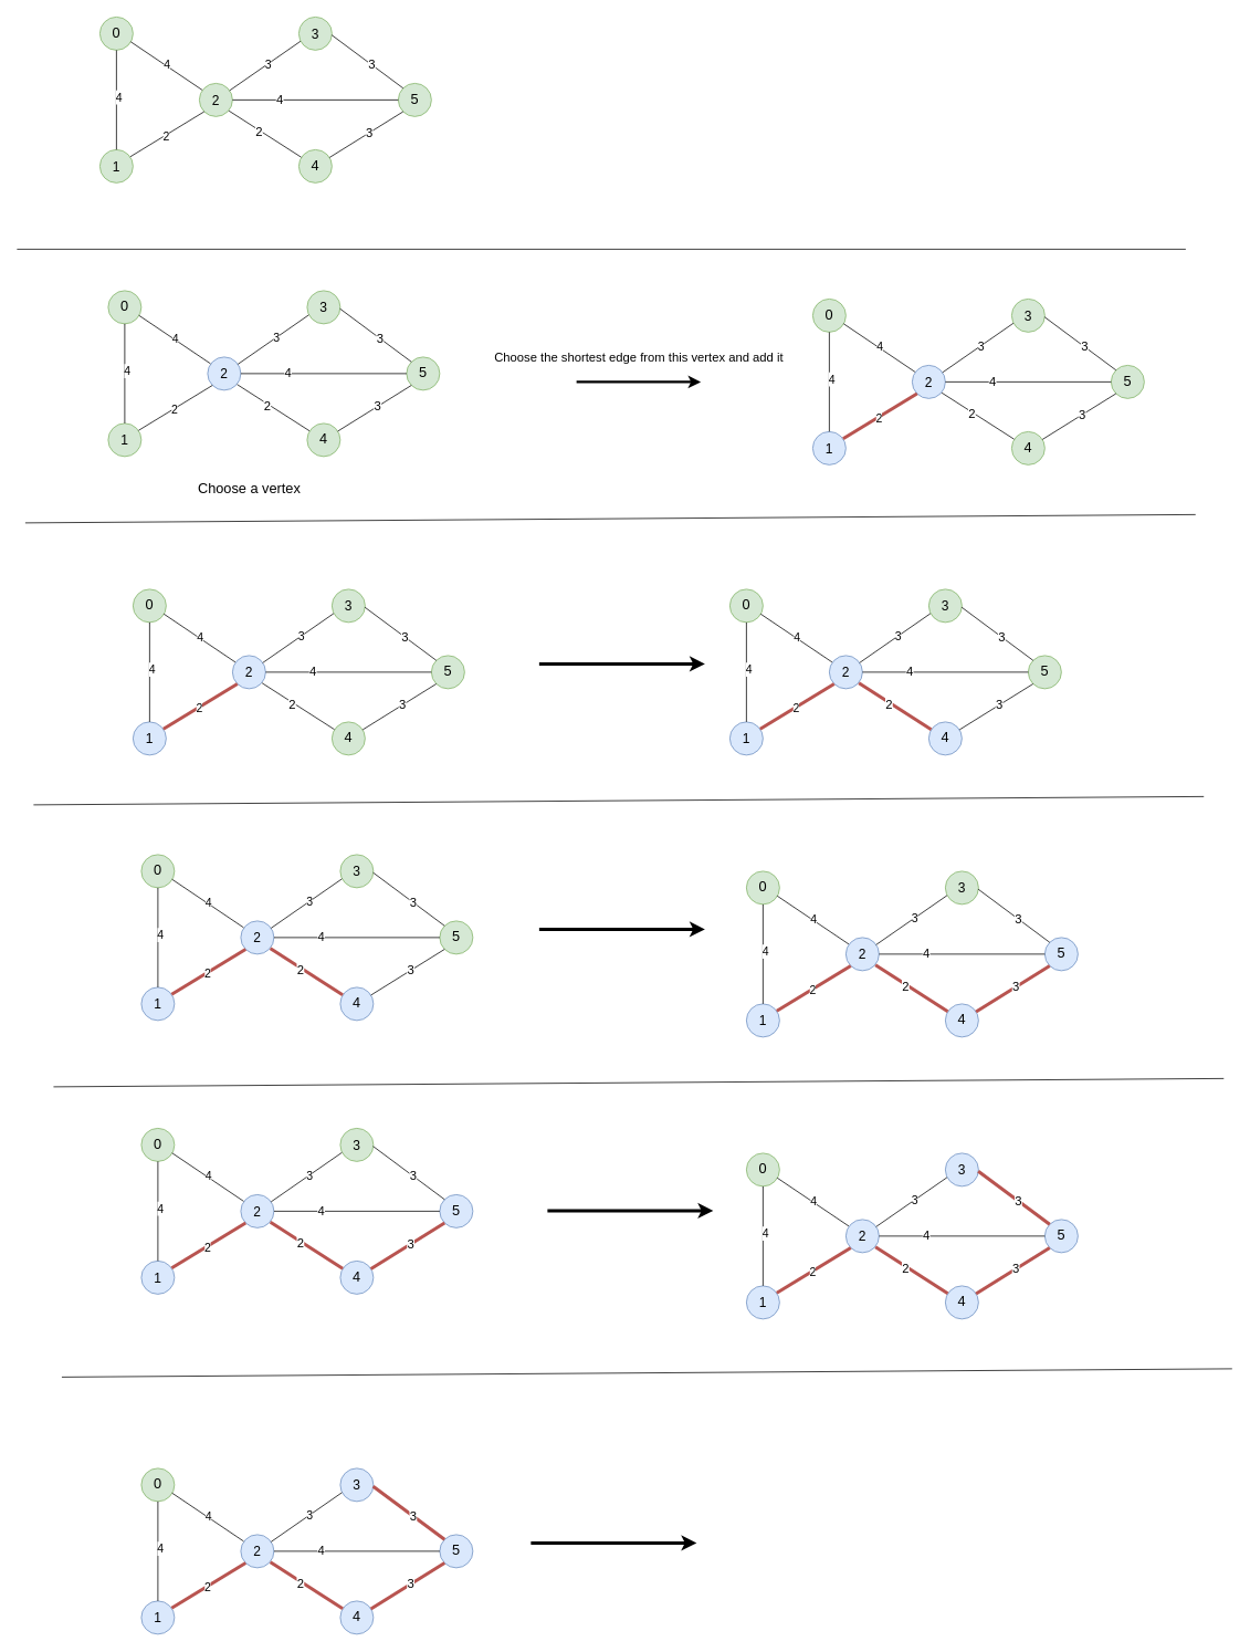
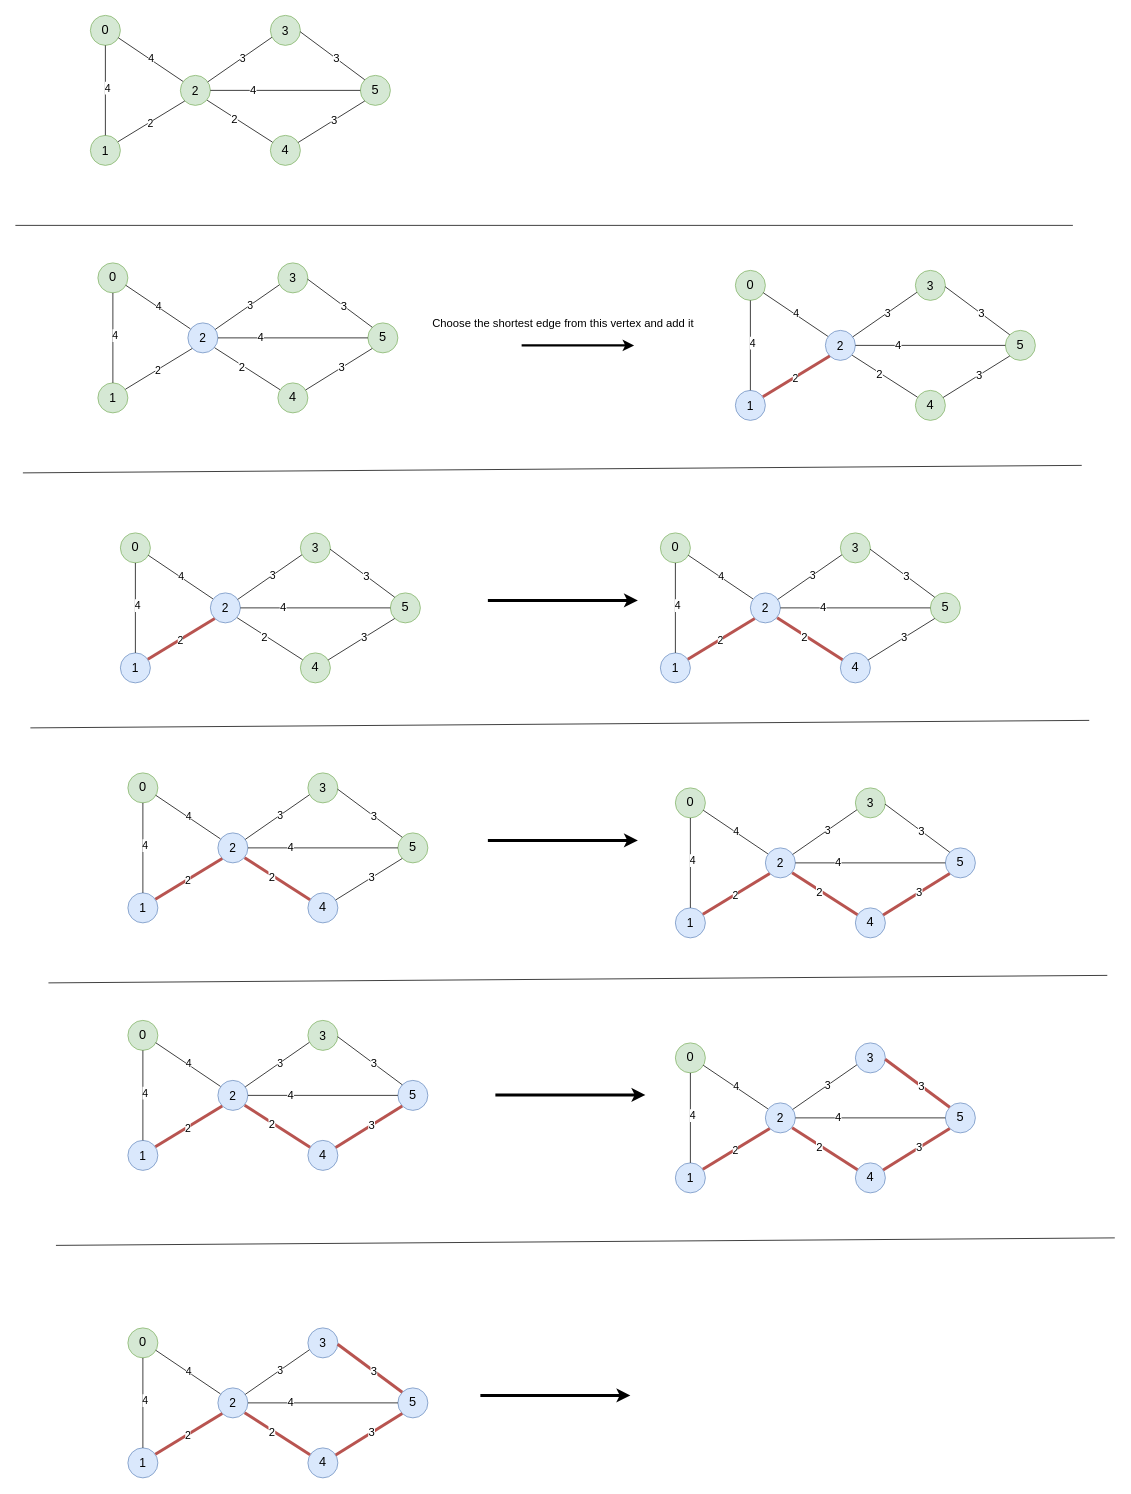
- <mxCell id="50" value="Choose the shortest edge from this vertex and add it" style="text;html=1;align=center;verticalAlign=middle;resizable=0;points=[];autosize=1;strokeColor=none;fillColor=none;fontSize=15;" vertex="1" parent="1"><mxGeometry x="590" y="420" width="360" height="20" as="geometry" /></mxCell>
+ <mxCell id="50" value="Choose the shortest edge from this vertex and add it" style="text;html=1;align=center;verticalAlign=middle;resizable=0;points=[];autosize=1;strokeColor=none;fillColor=none;fontSize=15;" vertex="1" parent="1"><mxGeometry x="570" y="420" width="360" height="20" as="geometry" /></mxCell>
- <mxCell id="47" value="&lt;font style=&quot;font-size: 17px&quot;&gt;Choose a vertex&lt;/font&gt;" style="text;html=1;align=center;verticalAlign=middle;resizable=0;points=[];autosize=1;strokeColor=none;fillColor=none;" vertex="1" parent="1"><mxGeometry x="230" y="580" width="140" height="20" as="geometry" /></mxCell>
